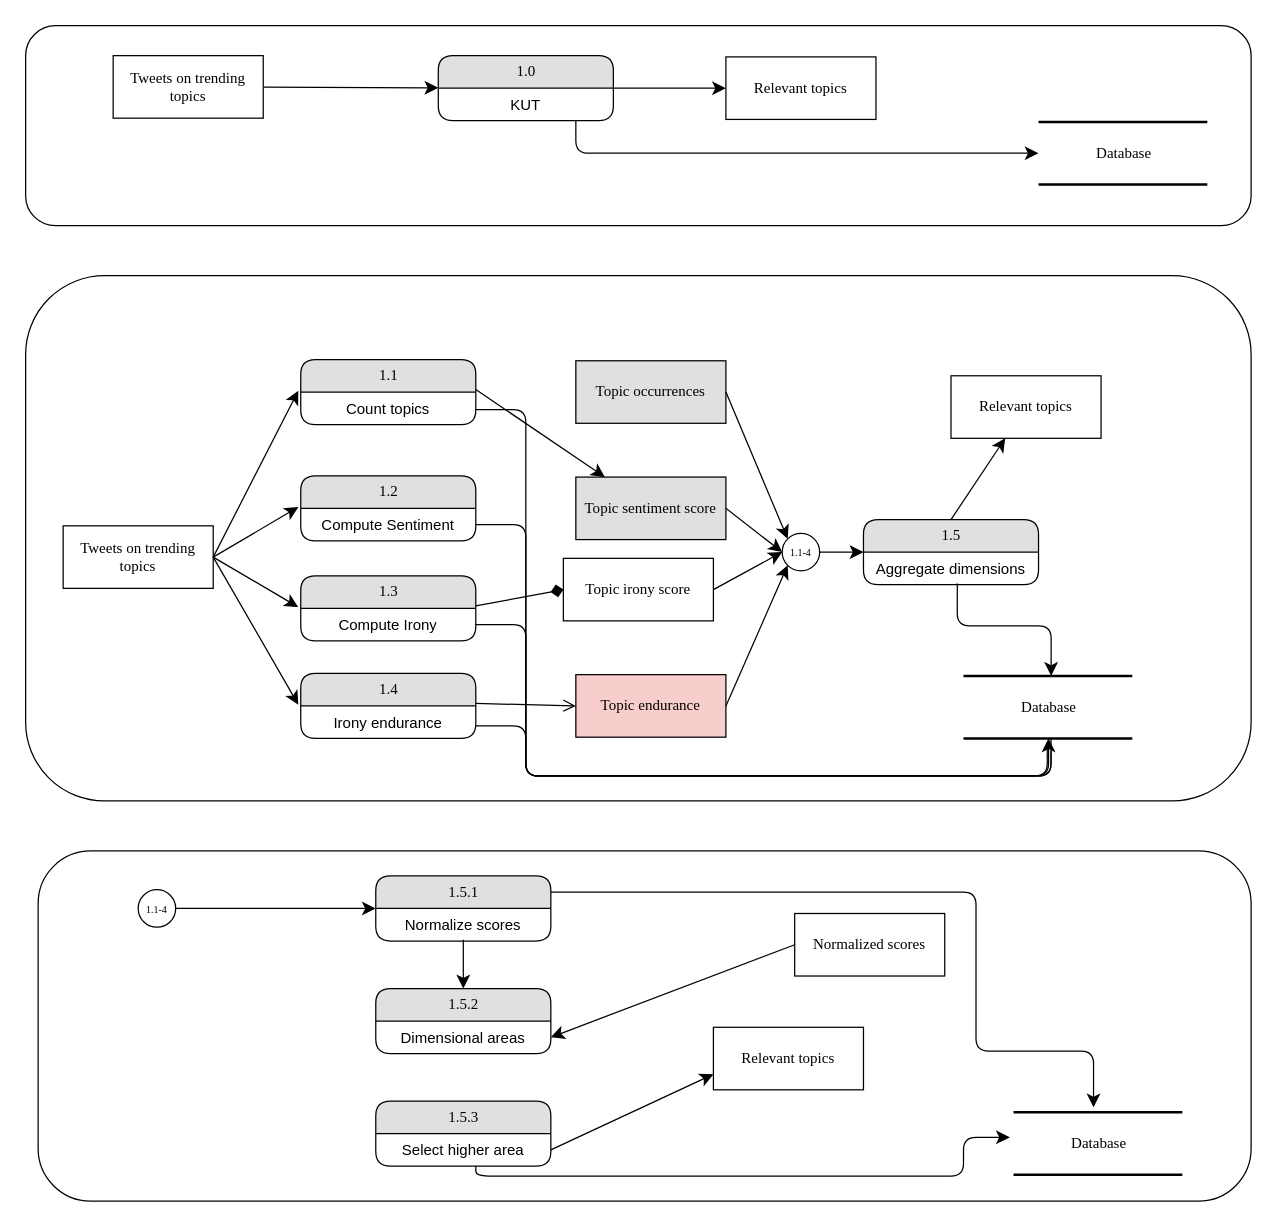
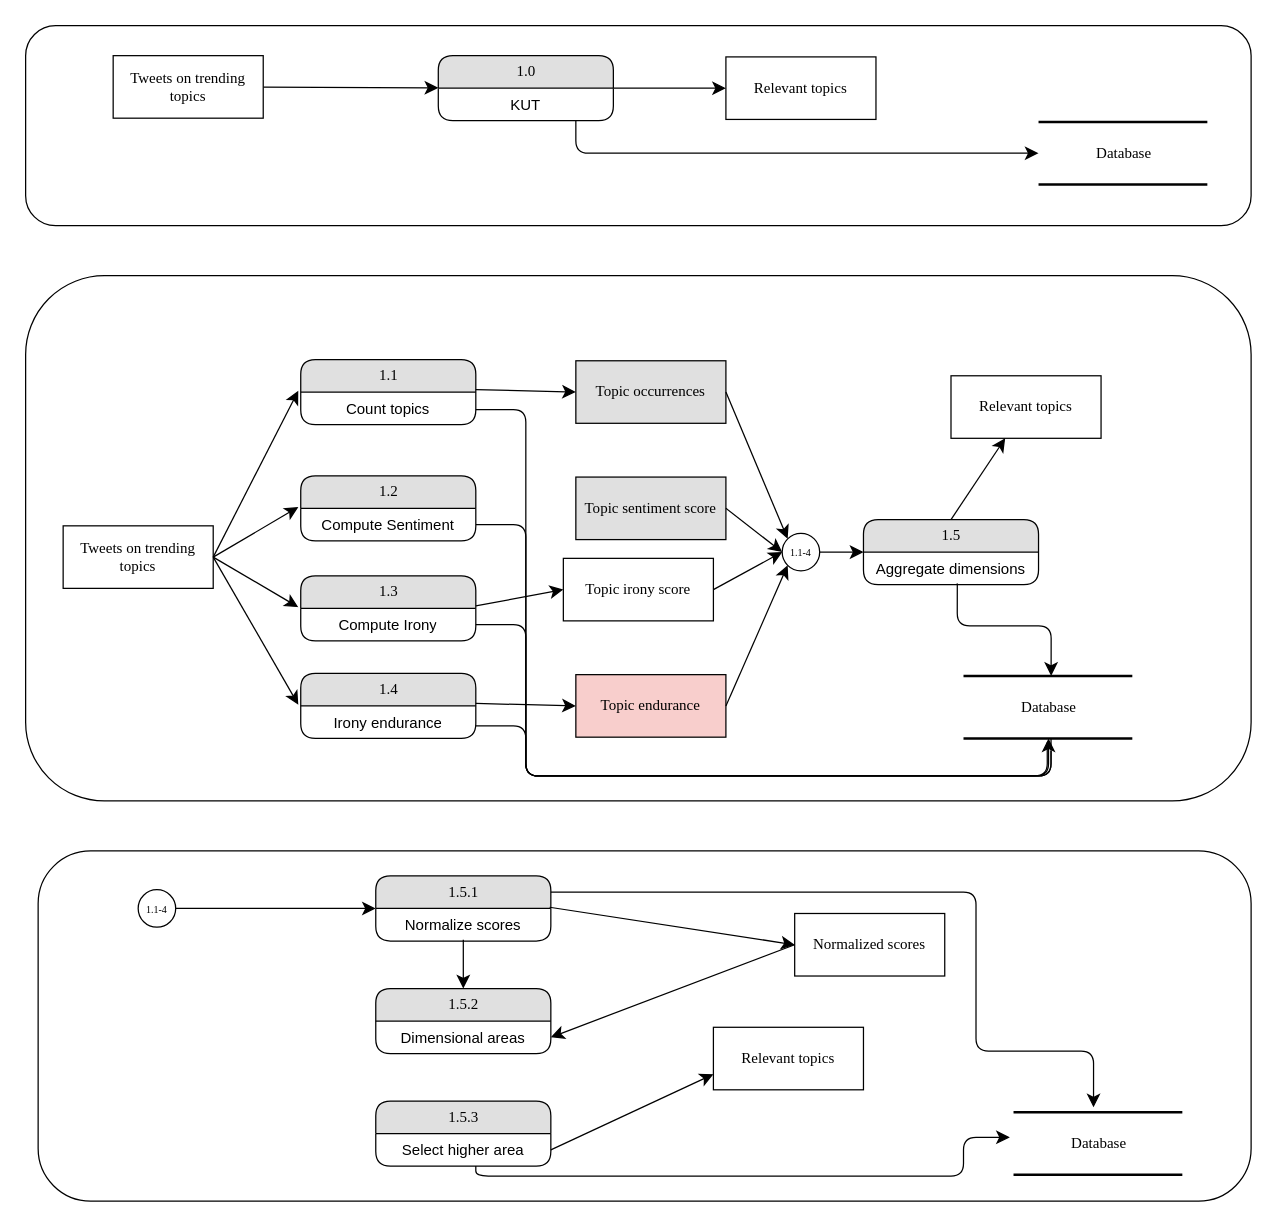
- <mxCell id="34" style="edgeStyle=none;html=1;labelBackgroundColor=none;startFill=0;startSize=8;endFill=1;endSize=8;fontFamily=Verdana;fontSize=12;exitX=1;exitY=-0.077;exitDx=0;exitDy=0;exitPerimeter=0;" edge="1" parent="1" source="15" target="38"><mxGeometry relative="1" as="geometry"><mxPoint x="190" y="322.498" as="sourcePoint" /><mxPoint x="248.04" y="322.012" as="targetPoint" /></mxGeometry></mxCell>
+ <mxCell id="34" style="edgeStyle=none;html=1;labelBackgroundColor=none;startFill=0;startSize=8;endFill=1;endSize=8;fontFamily=Verdana;fontSize=12;entryX=0;entryY=0.5;entryDx=0;entryDy=0;exitX=1;exitY=-0.077;exitDx=0;exitDy=0;exitPerimeter=0;" edge="1" parent="1" source="15" target="33"><mxGeometry relative="1" as="geometry"><mxPoint x="190" y="322.498" as="sourcePoint" /><mxPoint x="248.04" y="322.012" as="targetPoint" /></mxGeometry></mxCell>
- <mxCell id="42" style="edgeStyle=none;html=1;labelBackgroundColor=none;startFill=0;startSize=8;endFill=1;endSize=8;fontFamily=Verdana;fontSize=12;entryX=0;entryY=0.5;entryDx=0;entryDy=0;exitX=1;exitY=-0.077;exitDx=0;exitDy=0;exitPerimeter=0;endArrow=diamond;" edge="1" source="41" target="43" parent="1"><mxGeometry relative="1" as="geometry"><mxPoint x="190" y="495.498" as="sourcePoint" /><mxPoint x="248.04" y="495.012" as="targetPoint" /></mxGeometry></mxCell>
+ <mxCell id="42" style="edgeStyle=none;html=1;labelBackgroundColor=none;startFill=0;startSize=8;endFill=1;endSize=8;fontFamily=Verdana;fontSize=12;entryX=0;entryY=0.5;entryDx=0;entryDy=0;exitX=1;exitY=-0.077;exitDx=0;exitDy=0;exitPerimeter=0;" edge="1" source="41" target="43" parent="1"><mxGeometry relative="1" as="geometry"><mxPoint x="190" y="495.498" as="sourcePoint" /><mxPoint x="248.04" y="495.012" as="targetPoint" /></mxGeometry></mxCell>
- <mxCell id="47" style="edgeStyle=none;html=1;labelBackgroundColor=none;startFill=0;startSize=8;endFill=1;endSize=8;fontFamily=Verdana;fontSize=12;entryX=0;entryY=0.5;entryDx=0;entryDy=0;exitX=1;exitY=-0.077;exitDx=0;exitDy=0;exitPerimeter=0;endArrow=open;" edge="1" source="45" target="48" parent="1"><mxGeometry relative="1" as="geometry"><mxPoint x="190" y="573.498" as="sourcePoint" /><mxPoint x="248.04" y="573.012" as="targetPoint" /></mxGeometry></mxCell>
+ <mxCell id="47" style="edgeStyle=none;html=1;labelBackgroundColor=none;startFill=0;startSize=8;endFill=1;endSize=8;fontFamily=Verdana;fontSize=12;entryX=0;entryY=0.5;entryDx=0;entryDy=0;exitX=1;exitY=-0.077;exitDx=0;exitDy=0;exitPerimeter=0;" edge="1" source="45" target="48" parent="1"><mxGeometry relative="1" as="geometry"><mxPoint x="190" y="573.498" as="sourcePoint" /><mxPoint x="248.04" y="573.012" as="targetPoint" /></mxGeometry></mxCell>
+ <mxCell id="61" style="edgeStyle=none;html=1;labelBackgroundColor=none;startFill=0;startSize=8;endFill=1;endSize=8;fontFamily=Verdana;fontSize=12;exitX=0.993;exitY=-0.038;exitDx=0;exitDy=0;entryX=0;entryY=0.5;entryDx=0;entryDy=0;exitPerimeter=0;" edge="1" parent="1" source="24" target="25"><mxGeometry relative="1" as="geometry"><mxPoint x="160" y="816" as="sourcePoint" /><mxPoint x="310" y="736" as="targetPoint" /></mxGeometry></mxCell>
